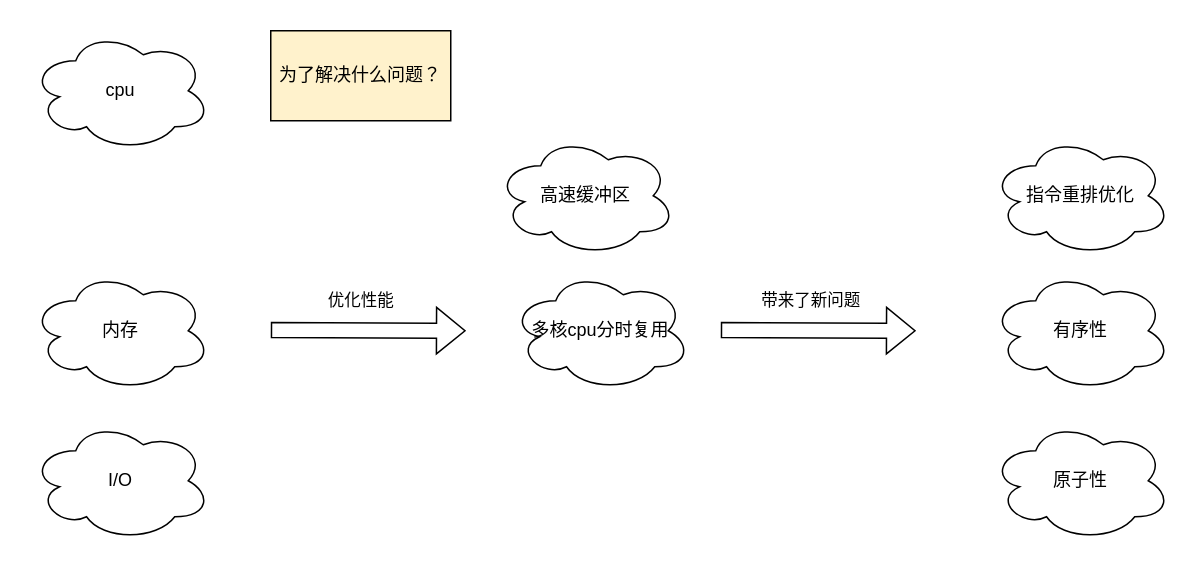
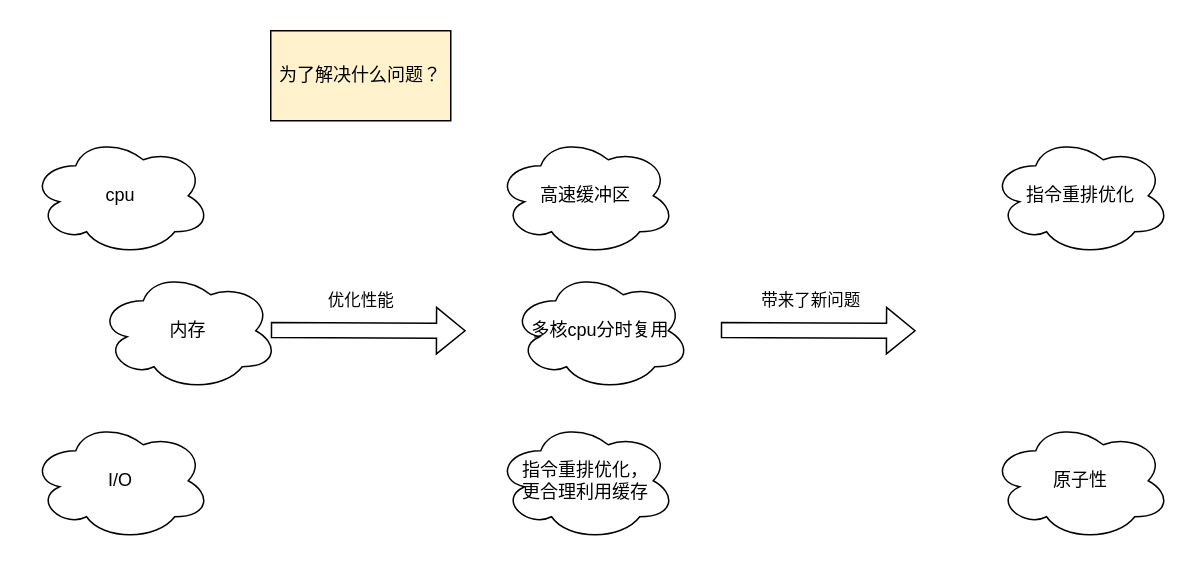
- <mxCell id="3" value="cpu" style="ellipse;shape=cloud;whiteSpace=wrap;html=1;" vertex="1" parent="1"><mxGeometry x="20" y="20" width="120" height="80" as="geometry" /></mxCell>
+ <mxCell id="3" value="cpu" style="ellipse;shape=cloud;whiteSpace=wrap;html=1;" vertex="1" parent="1"><mxGeometry x="20" y="90" width="120" height="80" as="geometry" /></mxCell>
- <mxCell id="4" value="内存" style="ellipse;shape=cloud;whiteSpace=wrap;html=1;" vertex="1" parent="1"><mxGeometry x="20" y="180" width="120" height="80" as="geometry" /></mxCell>
+ <mxCell id="4" value="内存" style="ellipse;shape=cloud;whiteSpace=wrap;html=1;" vertex="1" parent="1"><mxGeometry x="65" y="180" width="120" height="80" as="geometry" /></mxCell>
- <mxCell id="14" value="有序性" style="ellipse;shape=cloud;whiteSpace=wrap;html=1;" vertex="1" parent="1"><mxGeometry x="660" y="180" width="120" height="80" as="geometry" /></mxCell>
+ <mxCell id="10" value="指令重排优化，&lt;br&gt;更合理利用缓存" style="ellipse;shape=cloud;whiteSpace=wrap;html=1;" vertex="1" parent="1"><mxGeometry x="330" y="280" width="120" height="80" as="geometry" /></mxCell>
